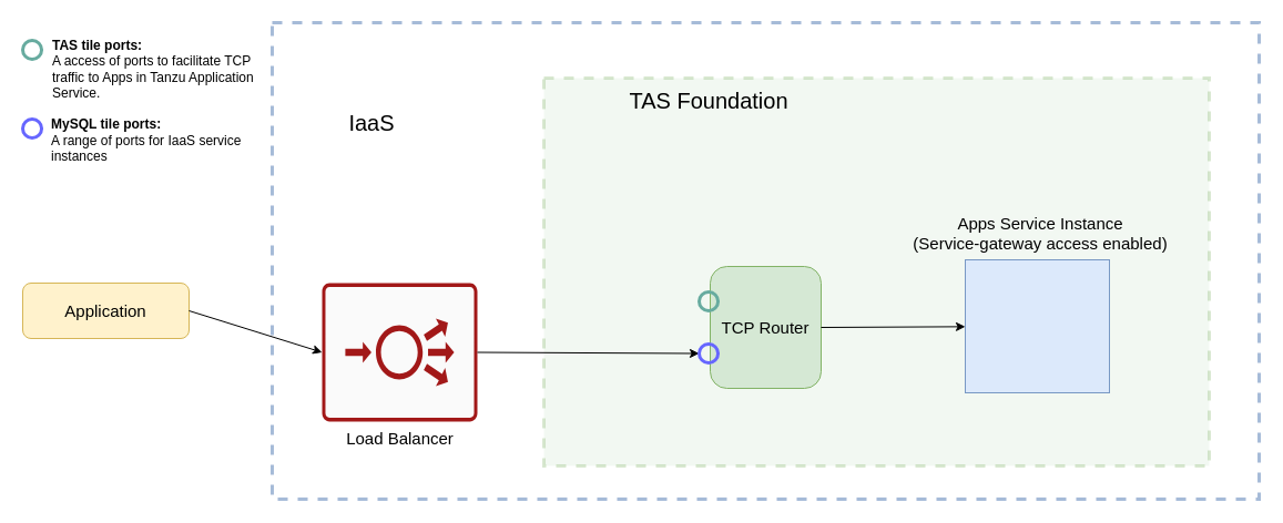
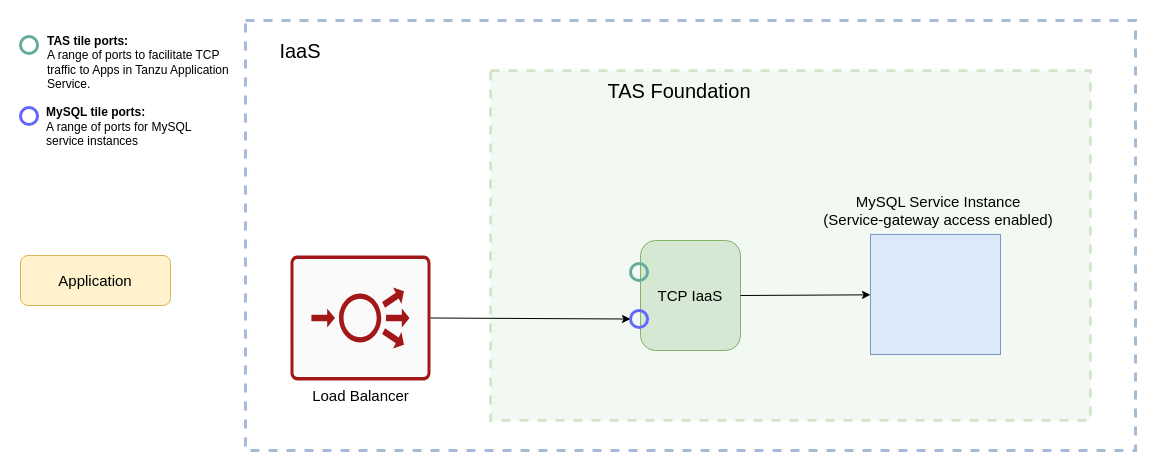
- <mxCell id="20" value="&lt;div&gt;&lt;br&gt;&lt;/div&gt;&lt;div&gt;&lt;b&gt;TAS ti&lt;/b&gt;&lt;b&gt;le ports:&lt;/b&gt;&lt;/div&gt;A access of ports to facilitate TCP traffic to Apps in Tanzu Application Service." style="text;html=1;strokeColor=none;fillColor=none;align=left;verticalAlign=middle;whiteSpace=wrap;rounded=0;" parent="19" vertex="1"><mxGeometry x="25.04" width="200" height="70" as="geometry" /></mxCell>
+ <mxCell id="20" value="&lt;div&gt;&lt;br&gt;&lt;/div&gt;&lt;div&gt;&lt;b&gt;TAS ti&lt;/b&gt;&lt;b&gt;le ports:&lt;/b&gt;&lt;/div&gt;A range of ports to facilitate TCP traffic to Apps in Tanzu Application Service." style="text;html=1;strokeColor=none;fillColor=none;align=left;verticalAlign=middle;whiteSpace=wrap;rounded=0;" parent="19" vertex="1"><mxGeometry x="25.04" width="200" height="70" as="geometry" /></mxCell>
- <mxCell id="7" value="&lt;font style=&quot;font-size: 20px&quot;&gt;TAS Foundation&lt;/font&gt;" style="text;html=1;strokeColor=none;fillColor=none;align=center;verticalAlign=middle;whiteSpace=wrap;rounded=0;opacity=90;" parent="1" vertex="1"><mxGeometry x="493.52" y="80" width="290" height="20" as="geometry" /></mxCell>
+ <mxCell id="7" value="&lt;font style=&quot;font-size: 20px&quot;&gt;TAS Foundation&lt;/font&gt;" style="text;html=1;strokeColor=none;fillColor=none;align=center;verticalAlign=middle;whiteSpace=wrap;rounded=0;opacity=90;" parent="1" vertex="1"><mxGeometry x="533.52" y="80" width="290" height="20" as="geometry" /></mxCell>
- <mxCell id="11" value="&lt;font style=&quot;font-size: 20px&quot;&gt;IaaS&lt;/font&gt;" style="text;html=1;strokeColor=none;fillColor=none;align=center;verticalAlign=middle;whiteSpace=wrap;rounded=0;opacity=90;" parent="1" vertex="1"><mxGeometry x="295" y="100" width="80" height="20" as="geometry" /></mxCell>
+ <mxCell id="11" value="&lt;font style=&quot;font-size: 20px&quot;&gt;IaaS&lt;/font&gt;" style="text;html=1;strokeColor=none;fillColor=none;align=center;verticalAlign=middle;whiteSpace=wrap;rounded=0;opacity=90;" parent="1" vertex="1"><mxGeometry x="260" y="40" width="80" height="20" as="geometry" /></mxCell>
- <mxCell id="23" value="&lt;div&gt;&lt;br&gt;&lt;/div&gt;&lt;div&gt;&lt;b&gt; MySQL ti&lt;/b&gt;&lt;b&gt;le ports:&lt;/b&gt;&lt;/div&gt;A range of ports for IaaS service instances" style="text;html=1;strokeColor=none;fillColor=none;align=left;verticalAlign=middle;whiteSpace=wrap;rounded=0;" parent="19" vertex="1"><mxGeometry x="24.04" y="64" width="176" height="70" as="geometry" /></mxCell>
+ <mxCell id="23" value="&lt;div&gt;&lt;br&gt;&lt;/div&gt;&lt;div&gt;&lt;b&gt; MySQL ti&lt;/b&gt;&lt;b&gt;le ports:&lt;/b&gt;&lt;/div&gt;A range of ports for MySQL service instances" style="text;html=1;strokeColor=none;fillColor=none;align=left;verticalAlign=middle;whiteSpace=wrap;rounded=0;" parent="19" vertex="1"><mxGeometry x="24.04" y="64" width="176" height="70" as="geometry" /></mxCell>
- <mxCell id="17" value="&lt;font style=&quot;font-size: 15px&quot;&gt;Apps Service Instance &lt;br&gt;(S&lt;/font&gt;&lt;span style=&quot;font-size: 15px&quot;&gt;ervice-gateway access enabled)&lt;/span&gt;" style="text;html=1;strokeColor=none;fillColor=none;align=center;verticalAlign=middle;whiteSpace=wrap;rounded=0;opacity=90;" parent="15" vertex="1"><mxGeometry width="290" height="20" as="geometry" /></mxCell>
+ <mxCell id="17" value="&lt;font style=&quot;font-size: 15px&quot;&gt;MySQL Service Instance &lt;br&gt;(S&lt;/font&gt;&lt;span style=&quot;font-size: 15px&quot;&gt;ervice-gateway access enabled)&lt;/span&gt;" style="text;html=1;strokeColor=none;fillColor=none;align=center;verticalAlign=middle;whiteSpace=wrap;rounded=0;opacity=90;" parent="15" vertex="1"><mxGeometry width="290" height="20" as="geometry" /></mxCell>
- <mxCell id="5" value="&lt;font style=&quot;font-size: 15px&quot;&gt;TCP Router&lt;/font&gt;" style="rounded=1;whiteSpace=wrap;html=1;fillColor=#d5e8d4;strokeColor=#82b366;" parent="1" vertex="1"><mxGeometry x="640" y="240" width="100" height="110" as="geometry" /></mxCell>
+ <mxCell id="5" value="&lt;font style=&quot;font-size: 15px&quot;&gt;TCP IaaS&lt;/font&gt;" style="rounded=1;whiteSpace=wrap;html=1;fillColor=#d5e8d4;strokeColor=#82b366;" parent="1" vertex="1"><mxGeometry x="640" y="240" width="100" height="110" as="geometry" /></mxCell>
- <mxCell id="9" value="" style="endArrow=classic;html=1;entryX=0;entryY=0.5;entryDx=0;entryDy=0;entryPerimeter=0;exitX=1;exitY=0.5;exitDx=0;exitDy=0;" parent="1" source="4" target="8" edge="1"><mxGeometry width="50" height="50" relative="1" as="geometry"><mxPoint x="300" y="295" as="sourcePoint" /><mxPoint x="350" y="250" as="targetPoint" /></mxGeometry></mxCell>
